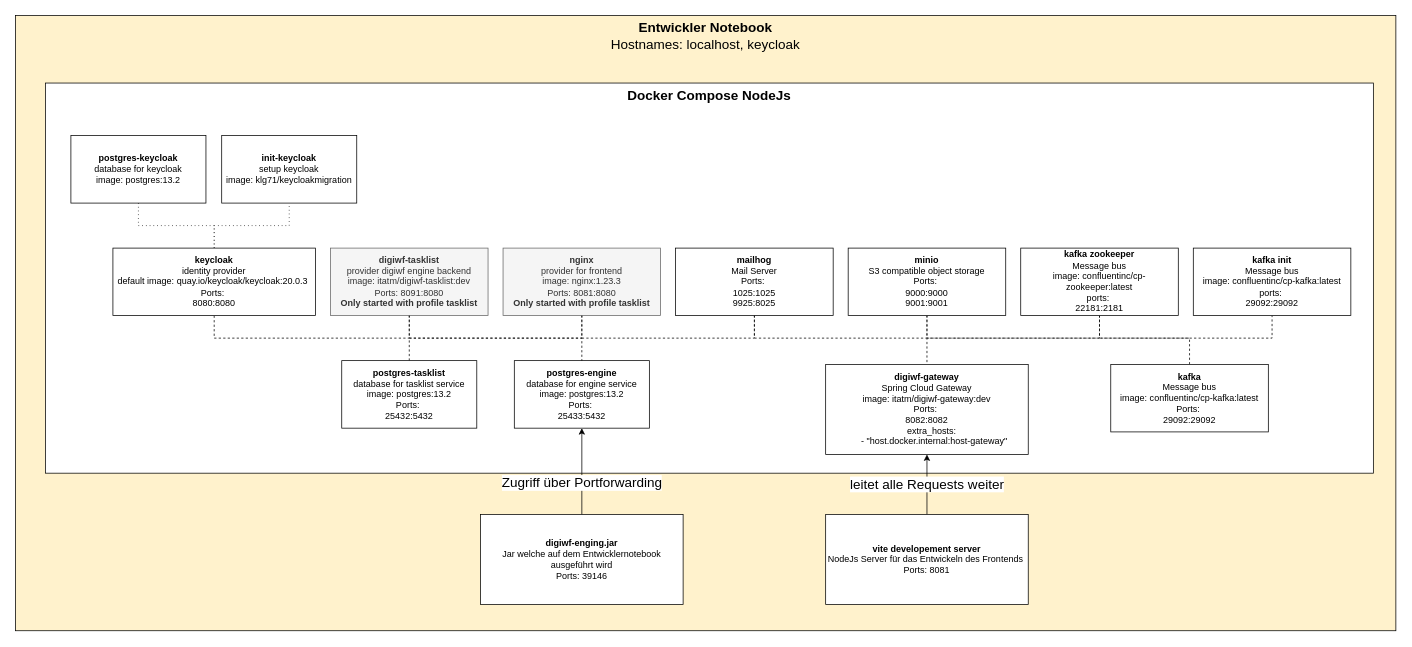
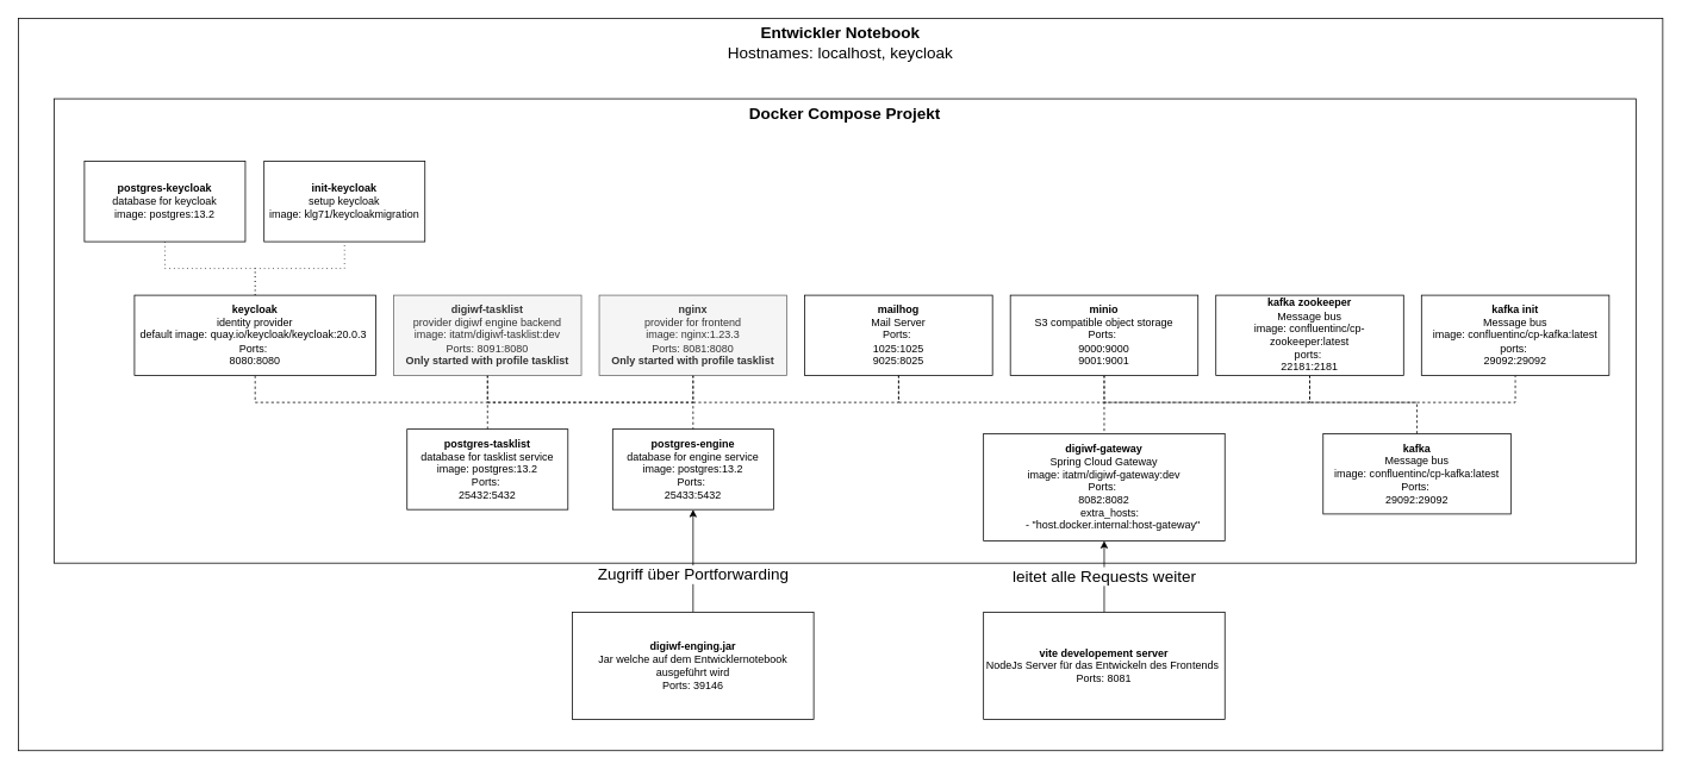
- <mxCell id="2" value="Entwickler Notebook&lt;br&gt;&lt;span style=&quot;font-weight: normal;&quot;&gt;Hostnames: localhost, keycloak&lt;/span&gt;" style="rounded=0;whiteSpace=wrap;html=1;fontSize=18;fontStyle=1;verticalAlign=top;fillColor=#fff2cc;" vertex="1" parent="1"><mxGeometry x="20" y="20" width="1840" height="820" as="geometry" /></mxCell>
+ <mxCell id="2" value="Entwickler Notebook&lt;br&gt;&lt;span style=&quot;font-weight: normal;&quot;&gt;Hostnames: localhost, keycloak&lt;/span&gt;" style="rounded=0;whiteSpace=wrap;html=1;fontSize=18;fontStyle=1;verticalAlign=top;" vertex="1" parent="1"><mxGeometry x="20" y="20" width="1840" height="820" as="geometry" /></mxCell>
- <mxCell id="3" value="&lt;b&gt;&lt;font style=&quot;font-size: 18px;&quot;&gt;Docker Compose NodeJs&lt;/font&gt;&lt;/b&gt;" style="rounded=0;whiteSpace=wrap;html=1;verticalAlign=top;" vertex="1" parent="1"><mxGeometry x="60" y="110" width="1770" height="520" as="geometry" /></mxCell>
+ <mxCell id="3" value="&lt;b&gt;&lt;font style=&quot;font-size: 18px;&quot;&gt;Docker Compose Projekt&lt;/font&gt;&lt;/b&gt;" style="rounded=0;whiteSpace=wrap;html=1;verticalAlign=top;" vertex="1" parent="1"><mxGeometry x="60" y="110" width="1770" height="520" as="geometry" /></mxCell>
- <mxCell id="5" value="&lt;b&gt;mailhog&lt;/b&gt;&lt;br&gt;Mail Server&lt;br&gt;Ports:&amp;nbsp;&lt;br&gt;1025:1025&lt;br&gt;9925:8025" style="rounded=0;whiteSpace=wrap;html=1;" parent="1" vertex="1"><mxGeometry x="900" y="330" width="210" height="90" as="geometry" /></mxCell>
+ <mxCell id="5" value="&lt;b&gt;mailhog&lt;/b&gt;&lt;br&gt;Mail Server&lt;br&gt;Ports:&amp;nbsp;&lt;br&gt;1025:1025&lt;br&gt;9025:8025" style="rounded=0;whiteSpace=wrap;html=1;" parent="1" vertex="1"><mxGeometry x="900" y="330" width="210" height="90" as="geometry" /></mxCell>
